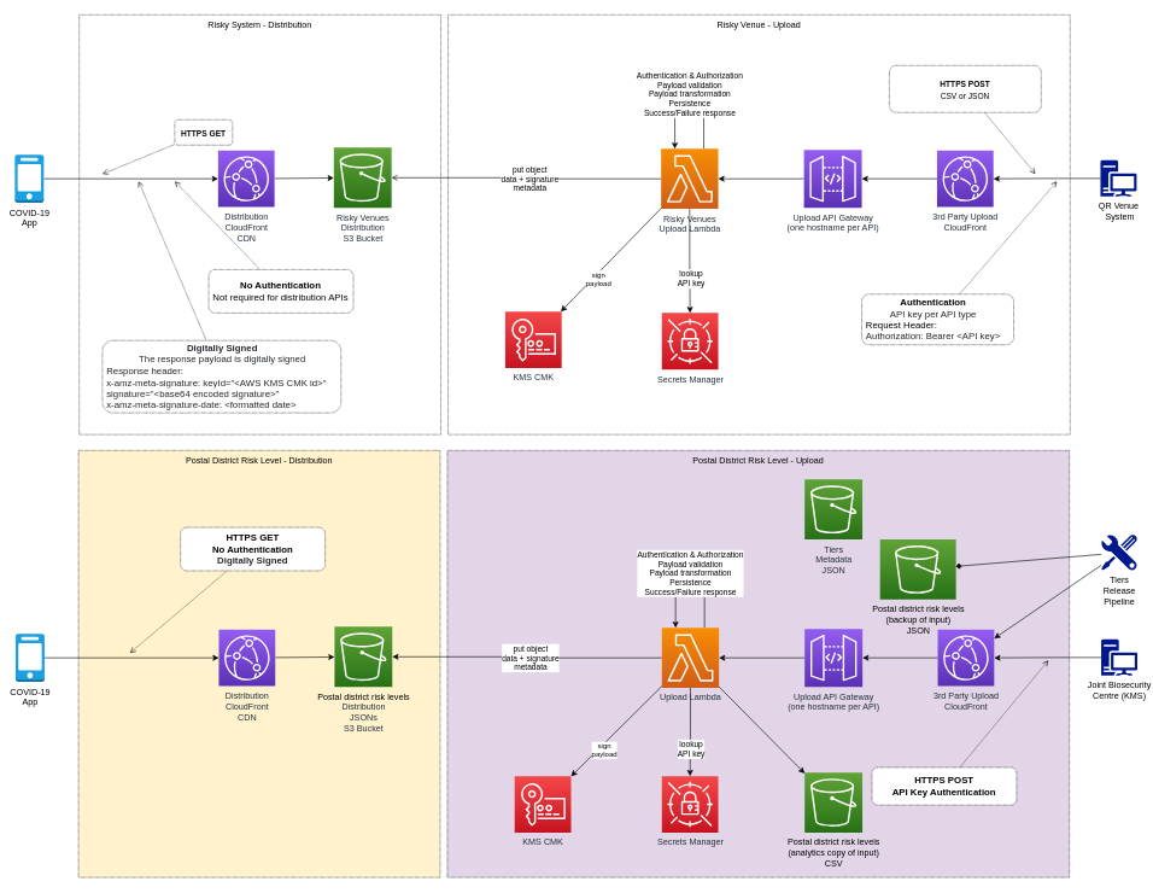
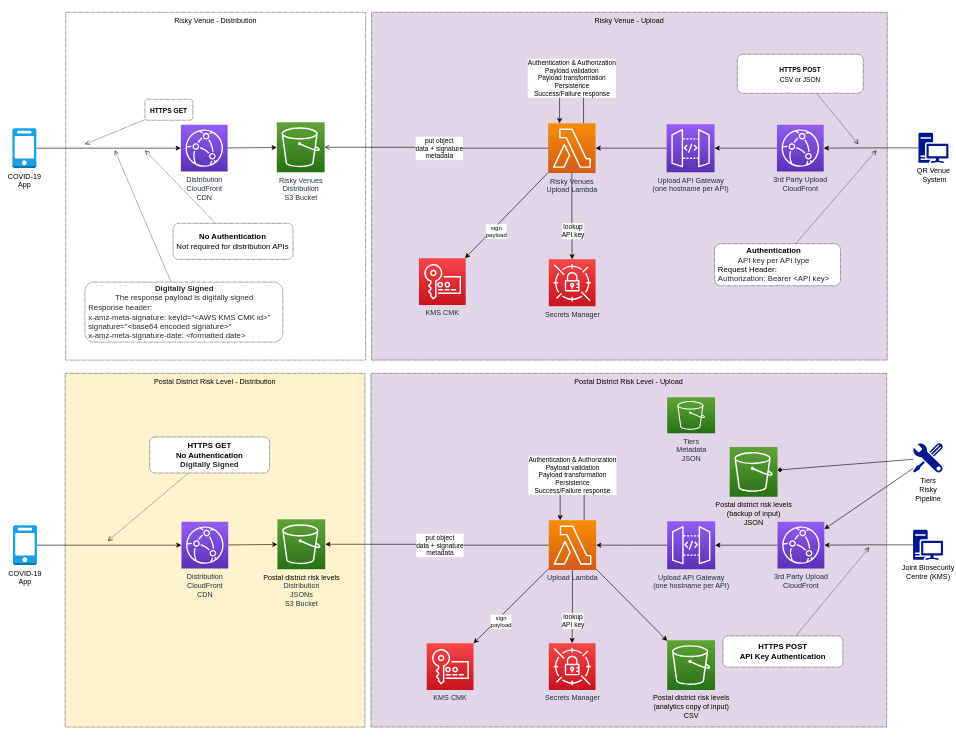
- <mxCell id="2" value="Risky System - Distribution" style="rounded=0;whiteSpace=wrap;html=1;strokeColor=#000000;fillColor=#ffffff;fontColor=#000000;verticalAlign=top;dashed=1;dashPattern=1 1;" parent="1" vertex="1"><mxGeometry x="109" y="20" width="500" height="580" as="geometry" /></mxCell>
+ <mxCell id="2" value="Risky Venue - Distribution" style="rounded=0;whiteSpace=wrap;html=1;strokeColor=#000000;fillColor=#ffffff;fontColor=#000000;verticalAlign=top;dashed=1;dashPattern=1 1;" parent="1" vertex="1"><mxGeometry x="109" y="20" width="500" height="580" as="geometry" /></mxCell>
- <mxCell id="16" value="QR Venue&lt;br&gt;&amp;nbsp;System" style="aspect=fixed;pointerEvents=1;shadow=0;dashed=0;html=1;strokeColor=none;labelPosition=center;verticalLabelPosition=bottom;verticalAlign=top;align=center;fillColor=#00188D;shape=mxgraph.mscae.enterprise.workstation_client" parent="1" vertex="1"><mxGeometry x="1521" y="221.06" width="50" height="50" as="geometry" /></mxCell>
+ <mxCell id="16" value="QR Venue&lt;br&gt;&amp;nbsp;System" style="aspect=fixed;pointerEvents=1;shadow=0;dashed=0;html=1;strokeColor=none;labelPosition=center;verticalLabelPosition=bottom;verticalAlign=top;align=center;fillColor=#00188D;shape=mxgraph.mscae.enterprise.workstation_client" parent="1" vertex="1"><mxGeometry x="1531" y="221.06" width="50" height="50" as="geometry" /></mxCell>
- <mxCell id="3" value="Risky Venue - Upload" style="rounded=0;whiteSpace=wrap;html=1;strokeColor=#000000;fillColor=#ffffff;fontColor=#000000;verticalAlign=top;dashed=1;dashPattern=1 1;" parent="1" vertex="1"><mxGeometry x="619" y="20" width="860" height="580" as="geometry" /></mxCell>
+ <mxCell id="3" value="Risky Venue - Upload" style="rounded=0;whiteSpace=wrap;html=1;strokeColor=#000000;fillColor=#e1d5e7;fontColor=#000000;verticalAlign=top;dashed=1;dashPattern=1 1;" parent="1" vertex="1"><mxGeometry x="619" y="20" width="860" height="580" as="geometry" /></mxCell>
- <mxCell id="61" value="Tiers&lt;br&gt;Metadata&lt;br&gt;JSON" style="points=[[0,0,0],[0.25,0,0],[0.5,0,0],[0.75,0,0],[1,0,0],[0,1,0],[0.25,1,0],[0.5,1,0],[0.75,1,0],[1,1,0],[0,0.25,0],[0,0.5,0],[0,0.75,0],[1,0.25,0],[1,0.5,0],[1,0.75,0]];outlineConnect=0;fontColor=#232F3E;gradientColor=#60A337;gradientDirection=north;fillColor=#277116;strokeColor=#ffffff;dashed=0;verticalLabelPosition=bottom;verticalAlign=top;align=center;html=1;fontSize=12;fontStyle=0;aspect=fixed;shape=mxgraph.aws4.resourceIcon;resIcon=mxgraph.aws4.s3;fontFamily=Helvetica;" parent="1" vertex="1"><mxGeometry x="1112" y="662" width="79.81" height="83" as="geometry" /></mxCell>
+ <mxCell id="61" value="Tiers&lt;br&gt;Metadata&lt;br&gt;JSON" style="points=[[0,0,0],[0.25,0,0],[0.5,0,0],[0.75,0,0],[1,0,0],[0,1,0],[0.25,1,0],[0.5,1,0],[0.75,1,0],[1,1,0],[0,0.25,0],[0,0.5,0],[0,0.75,0],[1,0.25,0],[1,0.5,0],[1,0.75,0]];outlineConnect=0;fontColor=#232F3E;gradientColor=#60A337;gradientDirection=north;fillColor=#277116;strokeColor=#ffffff;dashed=0;verticalLabelPosition=bottom;verticalAlign=top;align=center;html=1;fontSize=12;fontStyle=0;aspect=fixed;shape=mxgraph.aws4.resourceIcon;resIcon=mxgraph.aws4.s3;fontFamily=Helvetica;" parent="1" vertex="1"><mxGeometry x="1112" y="662" width="79.81" height="60" as="geometry" /></mxCell>
- <mxCell id="62" value="&lt;span style=&quot;color: rgb(0 , 0 , 0)&quot;&gt;Postal district risk levels&lt;br&gt;(backup of input)&lt;br&gt;JSON&lt;br&gt;&lt;/span&gt;" style="points=[[0,0,0],[0.25,0,0],[0.5,0,0],[0.75,0,0],[1,0,0],[0,1,0],[0.25,1,0],[0.5,1,0],[0.75,1,0],[1,1,0],[0,0.25,0],[0,0.5,0],[0,0.75,0],[1,0.25,0],[1,0.5,0],[1,0.75,0]];outlineConnect=0;fontColor=#232F3E;gradientColor=#60A337;gradientDirection=north;fillColor=#277116;strokeColor=#ffffff;dashed=0;verticalLabelPosition=bottom;verticalAlign=top;align=center;html=1;fontSize=12;fontStyle=0;aspect=fixed;shape=mxgraph.aws4.resourceIcon;resIcon=mxgraph.aws4.s3;fontFamily=Helvetica;" parent="1" vertex="1"><mxGeometry x="1216.19" y="745" width="105" height="83" as="geometry" /></mxCell>
+ <mxCell id="62" value="&lt;span style=&quot;color: rgb(0 , 0 , 0)&quot;&gt;Postal district risk levels&lt;br&gt;(backup of input)&lt;br&gt;JSON&lt;br&gt;&lt;/span&gt;" style="points=[[0,0,0],[0.25,0,0],[0.5,0,0],[0.75,0,0],[1,0,0],[0,1,0],[0.25,1,0],[0.5,1,0],[0.75,1,0],[1,1,0],[0,0.25,0],[0,0.5,0],[0,0.75,0],[1,0.25,0],[1,0.5,0],[1,0.75,0]];outlineConnect=0;fontColor=#232F3E;gradientColor=#60A337;gradientDirection=north;fillColor=#277116;strokeColor=#ffffff;dashed=0;verticalLabelPosition=bottom;verticalAlign=top;align=center;html=1;fontSize=12;fontStyle=0;aspect=fixed;shape=mxgraph.aws4.resourceIcon;resIcon=mxgraph.aws4.s3;fontFamily=Helvetica;" parent="1" vertex="1"><mxGeometry x="1216.19" y="745" width="79.81" height="83" as="geometry" /></mxCell>
- <mxCell id="66" value="Tiers&lt;br&gt;Release &lt;br&gt;Pipeline" style="verticalLabelPosition=bottom;html=1;fillColor=#00188D;strokeColor=none;verticalAlign=top;pointerEvents=1;align=center;shape=mxgraph.cisco_safe.people_places_things_icons.icon10;shadow=0;dashed=0;" parent="1" vertex="1"><mxGeometry x="1522" y="738.75" width="50" height="49.5" as="geometry" /></mxCell>
+ <mxCell id="66" value="Tiers&lt;br&gt;Risky &lt;br&gt;Pipeline" style="verticalLabelPosition=bottom;html=1;fillColor=#00188D;strokeColor=none;verticalAlign=top;pointerEvents=1;align=center;shape=mxgraph.cisco_safe.people_places_things_icons.icon10;shadow=0;dashed=0;" parent="1" vertex="1"><mxGeometry x="1522" y="738.75" width="50" height="49.5" as="geometry" /></mxCell>
